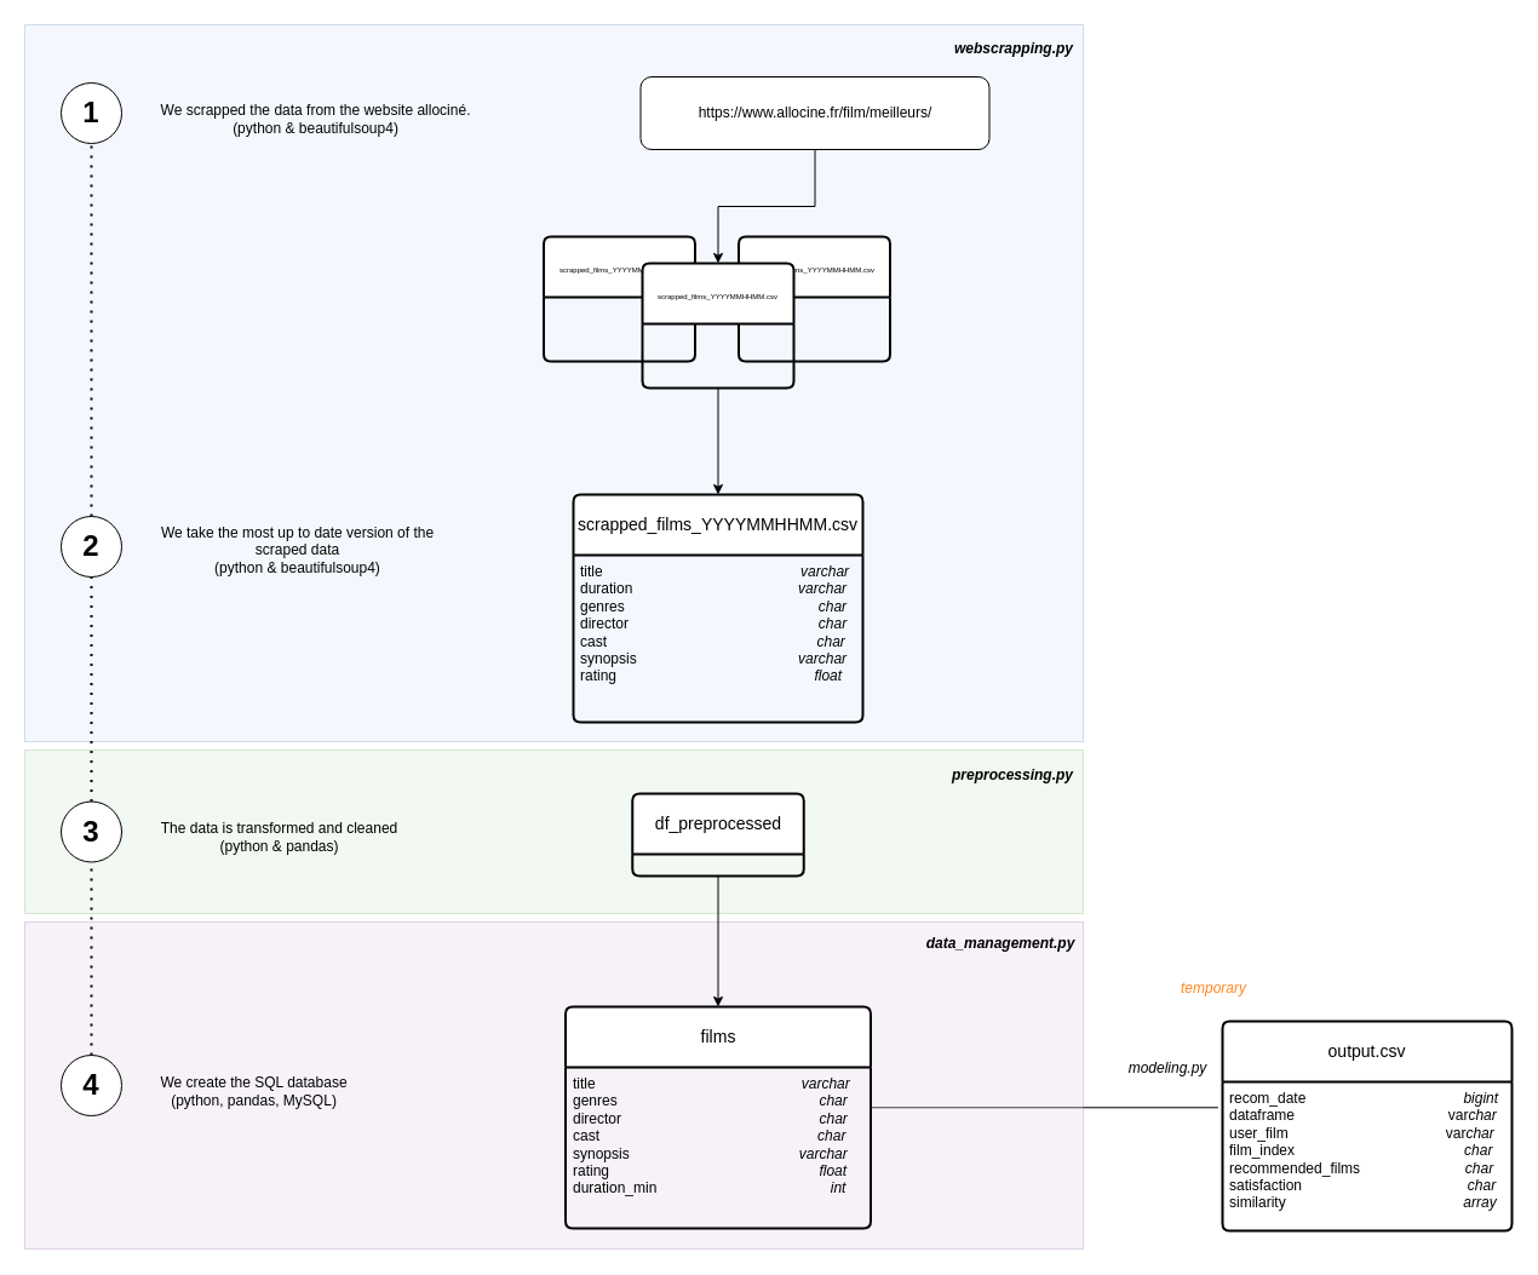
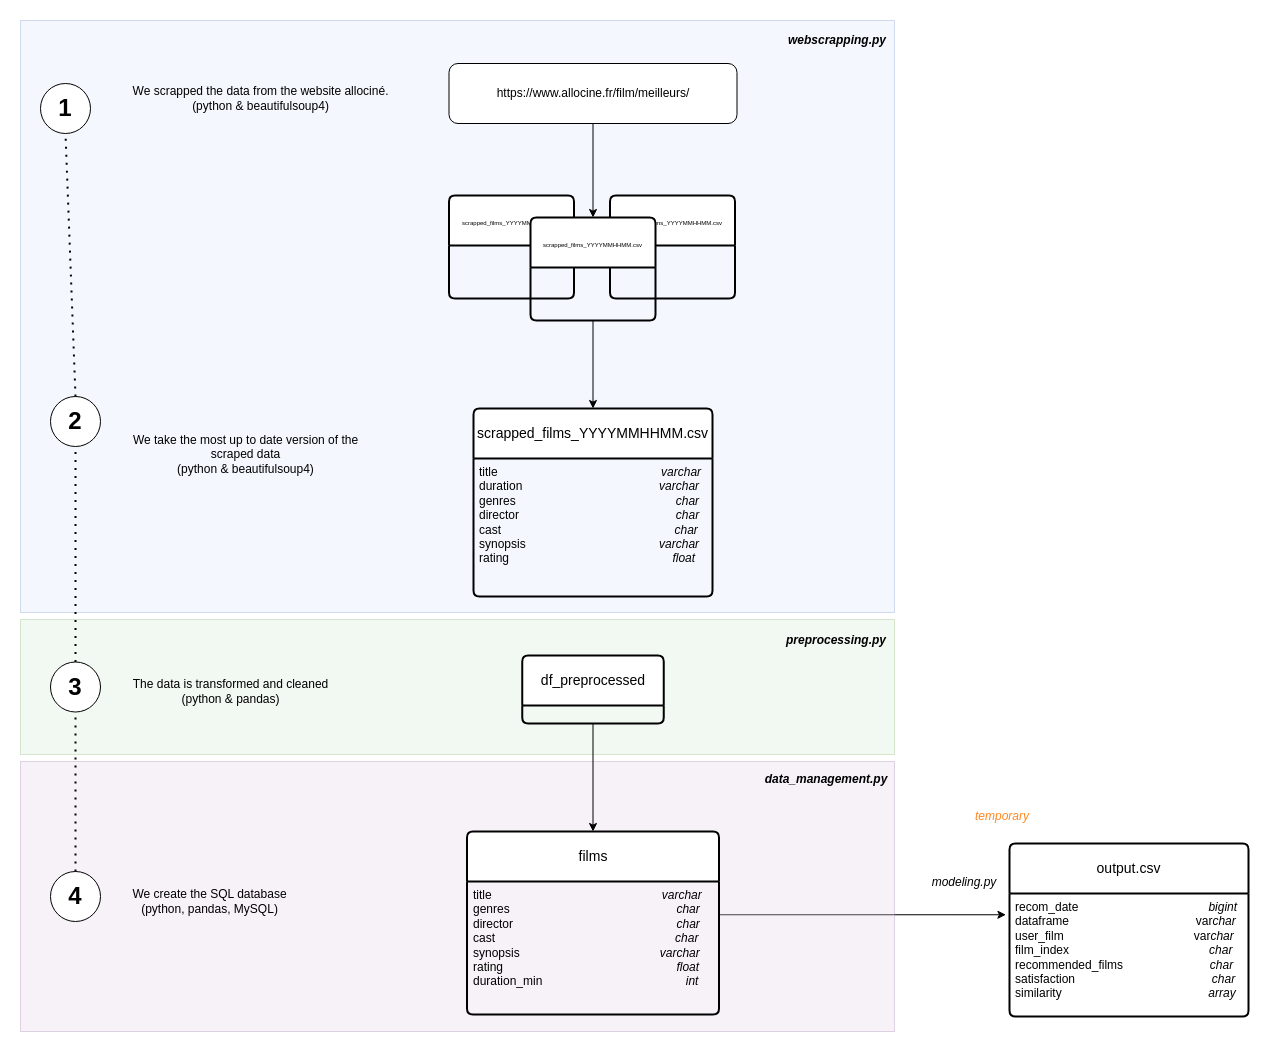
- <mxCell id="26" value="&lt;h1&gt;1&lt;/h1&gt;" style="ellipse;whiteSpace=wrap;html=1;aspect=fixed;" vertex="1" parent="1"><mxGeometry x="50" y="68" width="50" height="50" as="geometry" /></mxCell>
+ <mxCell id="26" value="&lt;h1&gt;1&lt;/h1&gt;" style="ellipse;whiteSpace=wrap;html=1;aspect=fixed;" vertex="1" parent="1"><mxGeometry x="40" y="83" width="50" height="50" as="geometry" /></mxCell>
- <mxCell id="6" value="https://www.allocine.fr/film/meilleurs/" style="rounded=1;whiteSpace=wrap;html=1;" parent="1" vertex="1"><mxGeometry x="528.5" y="63" width="288" height="60" as="geometry" /></mxCell>
+ <mxCell id="6" value="https://www.allocine.fr/film/meilleurs/" style="rounded=1;whiteSpace=wrap;html=1;" parent="1" vertex="1"><mxGeometry x="448.5" y="63" width="288" height="60" as="geometry" /></mxCell>
- <mxCell id="21" value="&lt;h1&gt;2&lt;/h1&gt;" style="ellipse;whiteSpace=wrap;html=1;aspect=fixed;" vertex="1" parent="1"><mxGeometry x="50" y="426" width="50" height="50" as="geometry" /></mxCell>
+ <mxCell id="21" value="&lt;h1&gt;2&lt;/h1&gt;" style="ellipse;whiteSpace=wrap;html=1;aspect=fixed;" vertex="1" parent="1"><mxGeometry x="50" y="396" width="50" height="50" as="geometry" /></mxCell>
- <mxCell id="20" style="edgeStyle=orthogonalEdgeStyle;rounded=0;orthogonalLoop=1;jettySize=auto;html=1;exitX=1;exitY=0.25;exitDx=0;exitDy=0;entryX=-0.015;entryY=0.173;entryDx=0;entryDy=0;entryPerimeter=0;endArrow=none;" edge="1" parent="1" source="31" target="18"><mxGeometry relative="1" as="geometry" /></mxCell>
+ <mxCell id="20" style="edgeStyle=orthogonalEdgeStyle;rounded=0;orthogonalLoop=1;jettySize=auto;html=1;exitX=1;exitY=0.25;exitDx=0;exitDy=0;entryX=-0.015;entryY=0.173;entryDx=0;entryDy=0;entryPerimeter=0;" edge="1" parent="1" source="31" target="18"><mxGeometry relative="1" as="geometry" /></mxCell>
